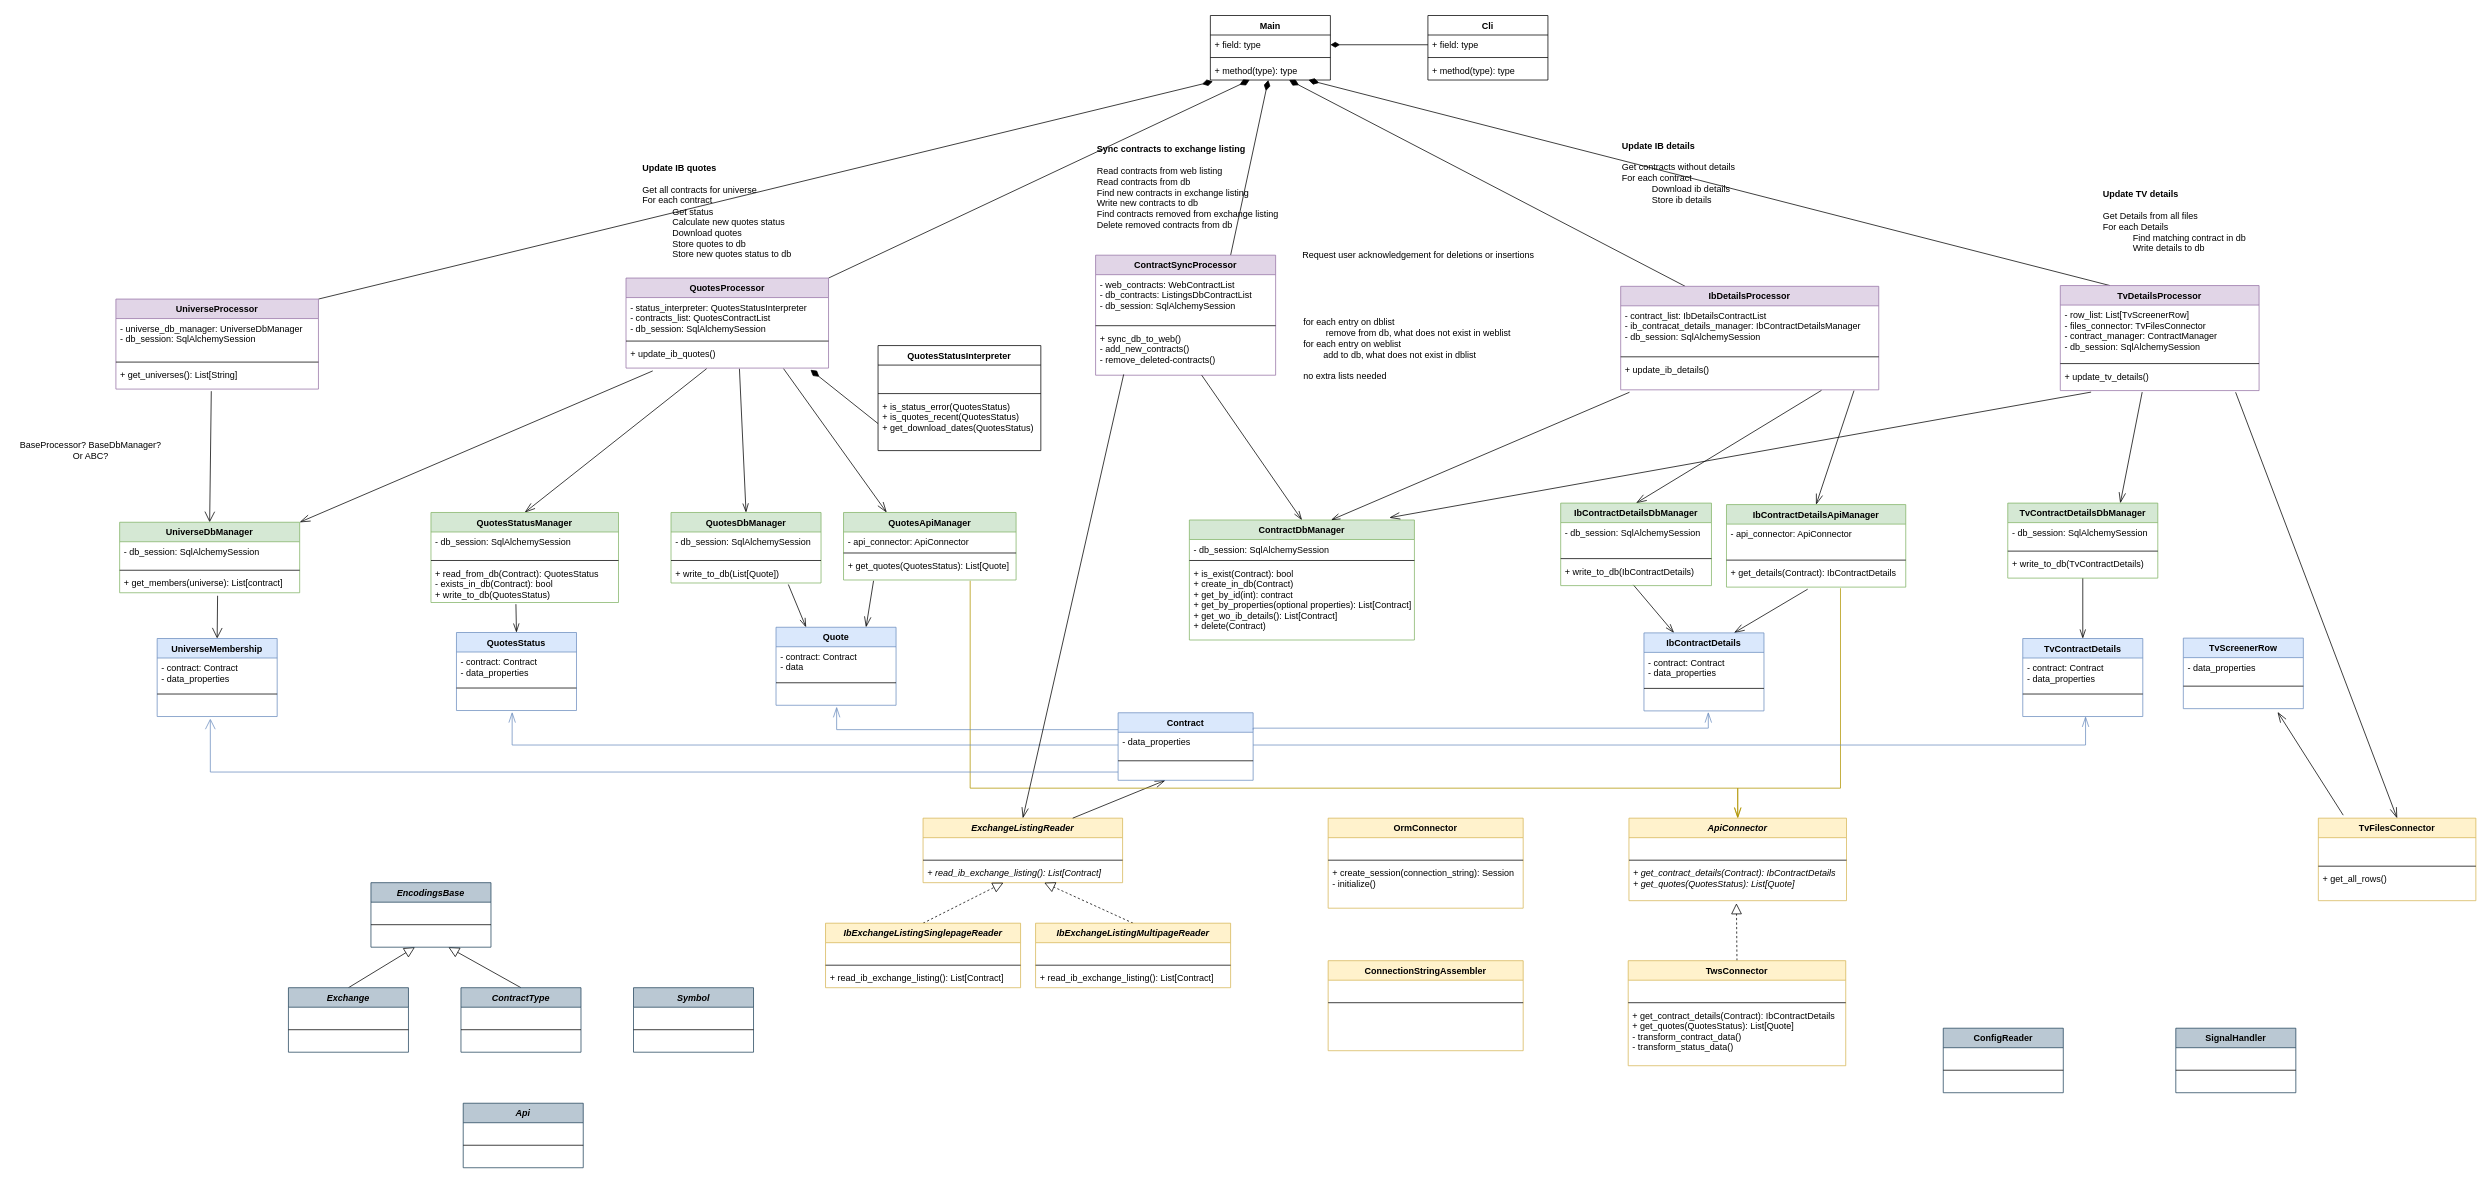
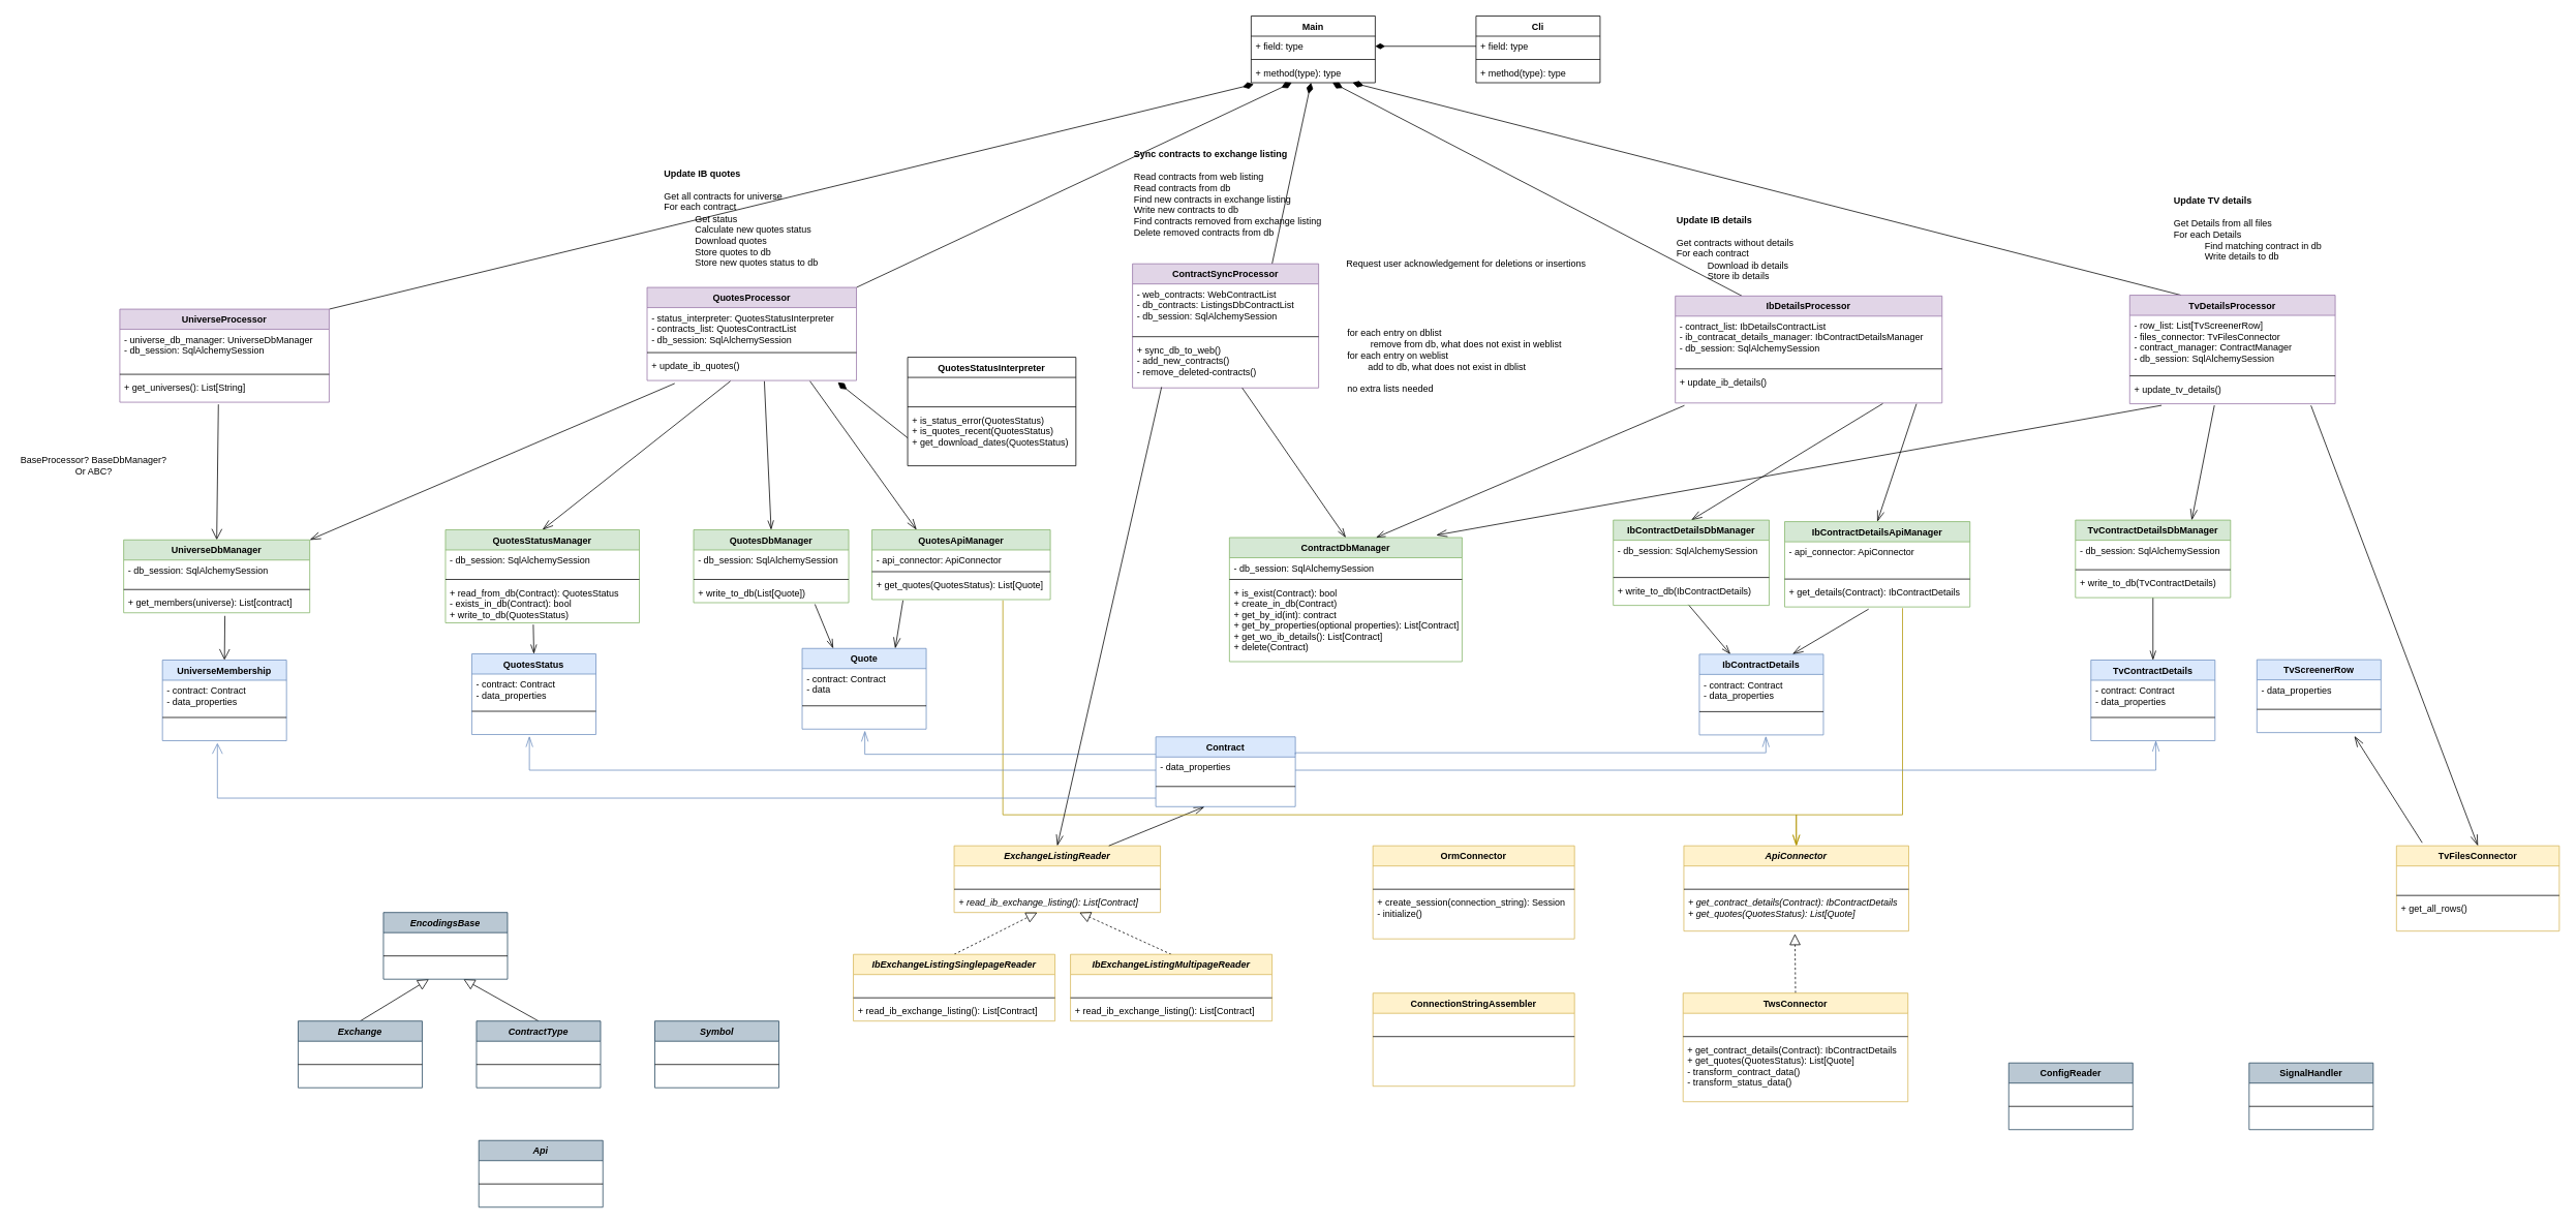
- <mxCell id="63" value="&lt;b&gt;Update IB details&lt;br&gt;&lt;/b&gt;&lt;br&gt;Get contracts without details&lt;br&gt;For each contract&lt;br&gt;&lt;blockquote style=&quot;margin: 0 0 0 40px ; border: none ; padding: 0px&quot;&gt;Download ib details&lt;/blockquote&gt;&lt;blockquote style=&quot;margin: 0 0 0 40px ; border: none ; padding: 0px&quot;&gt;Store ib details&lt;/blockquote&gt;" style="text;html=1;strokeColor=none;fillColor=none;align=left;verticalAlign=top;whiteSpace=wrap;rounded=0;labelPosition=center;verticalLabelPosition=middle;" parent="1" vertex="1"><mxGeometry x="2160" y="180" width="186" height="100" as="geometry" /></mxCell>
+ <mxCell id="63" value="&lt;b&gt;Update IB details&lt;br&gt;&lt;/b&gt;&lt;br&gt;Get contracts without details&lt;br&gt;For each contract&lt;br&gt;&lt;blockquote style=&quot;margin: 0 0 0 40px ; border: none ; padding: 0px&quot;&gt;Download ib details&lt;/blockquote&gt;&lt;blockquote style=&quot;margin: 0 0 0 40px ; border: none ; padding: 0px&quot;&gt;Store ib details&lt;/blockquote&gt;" style="text;html=1;strokeColor=none;fillColor=none;align=left;verticalAlign=top;whiteSpace=wrap;rounded=0;labelPosition=center;verticalLabelPosition=middle;" parent="1" vertex="1"><mxGeometry x="2160" y="270" width="186" height="100" as="geometry" /></mxCell>
